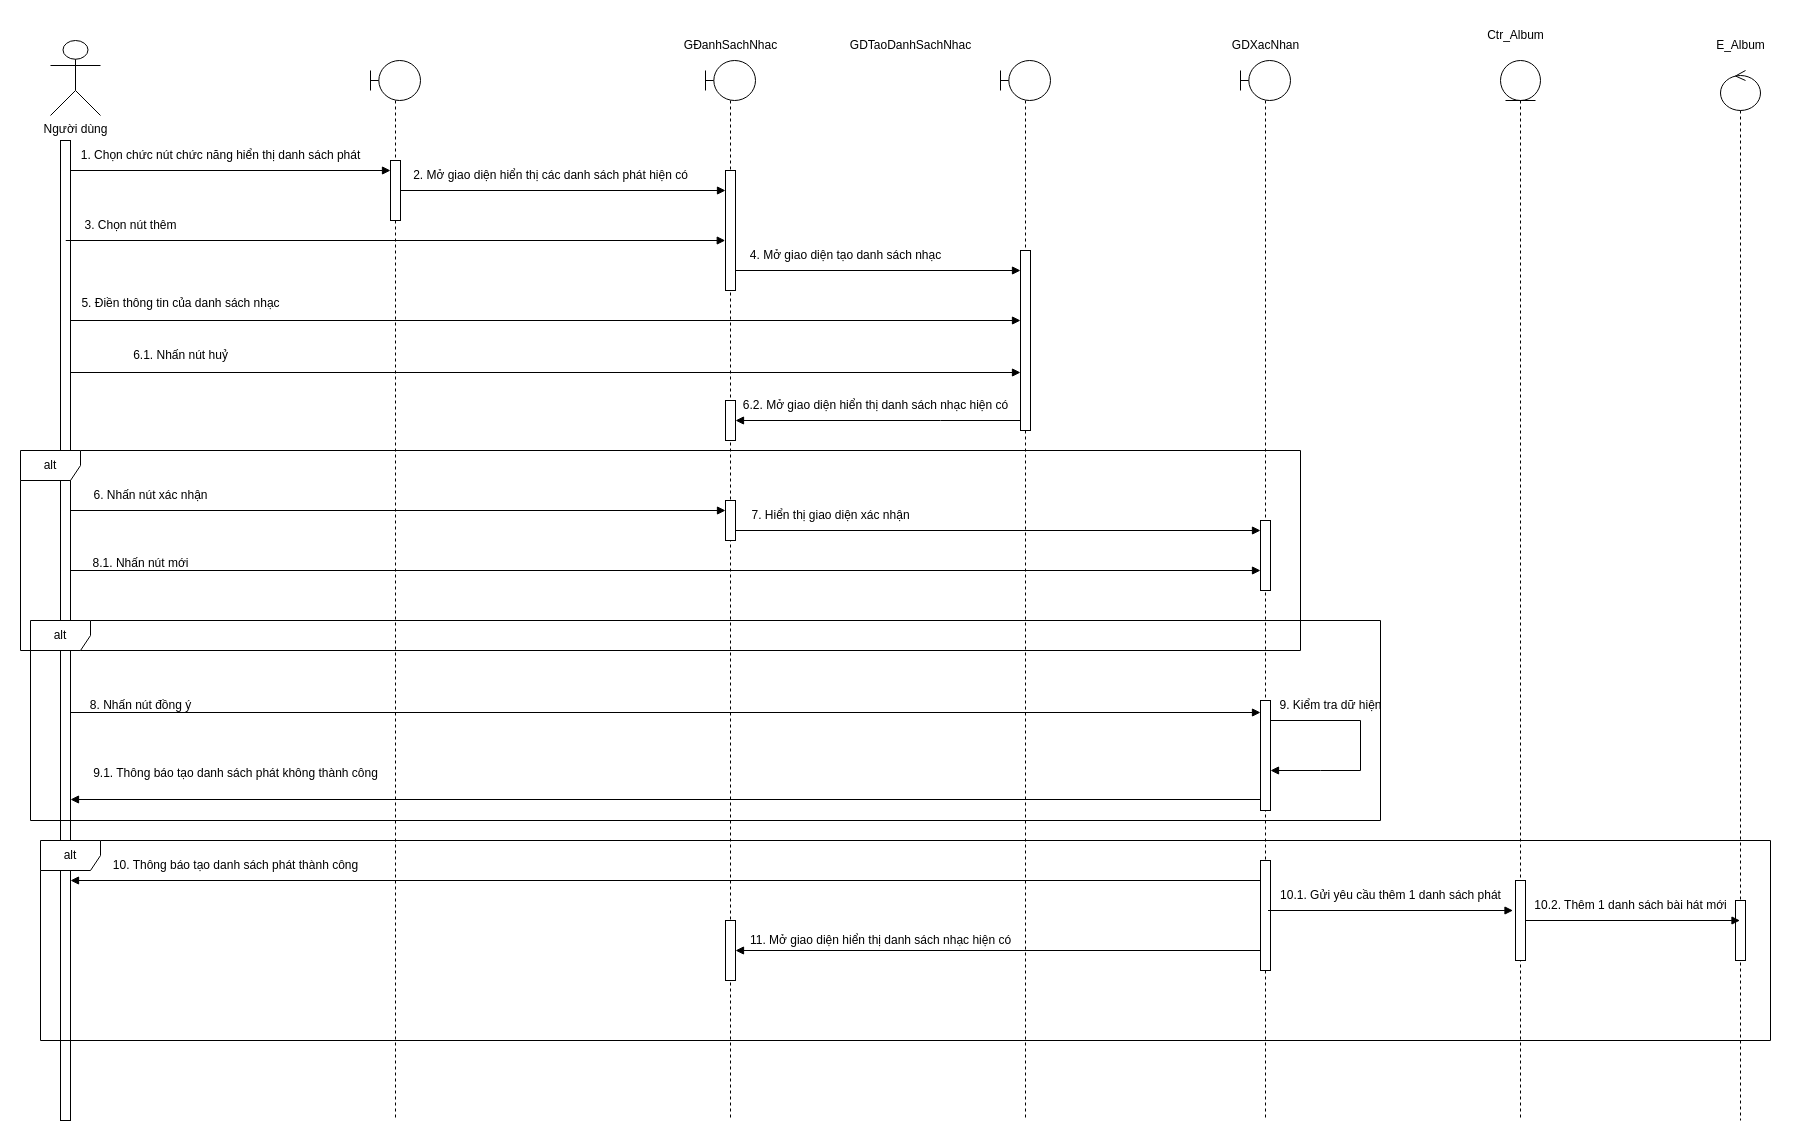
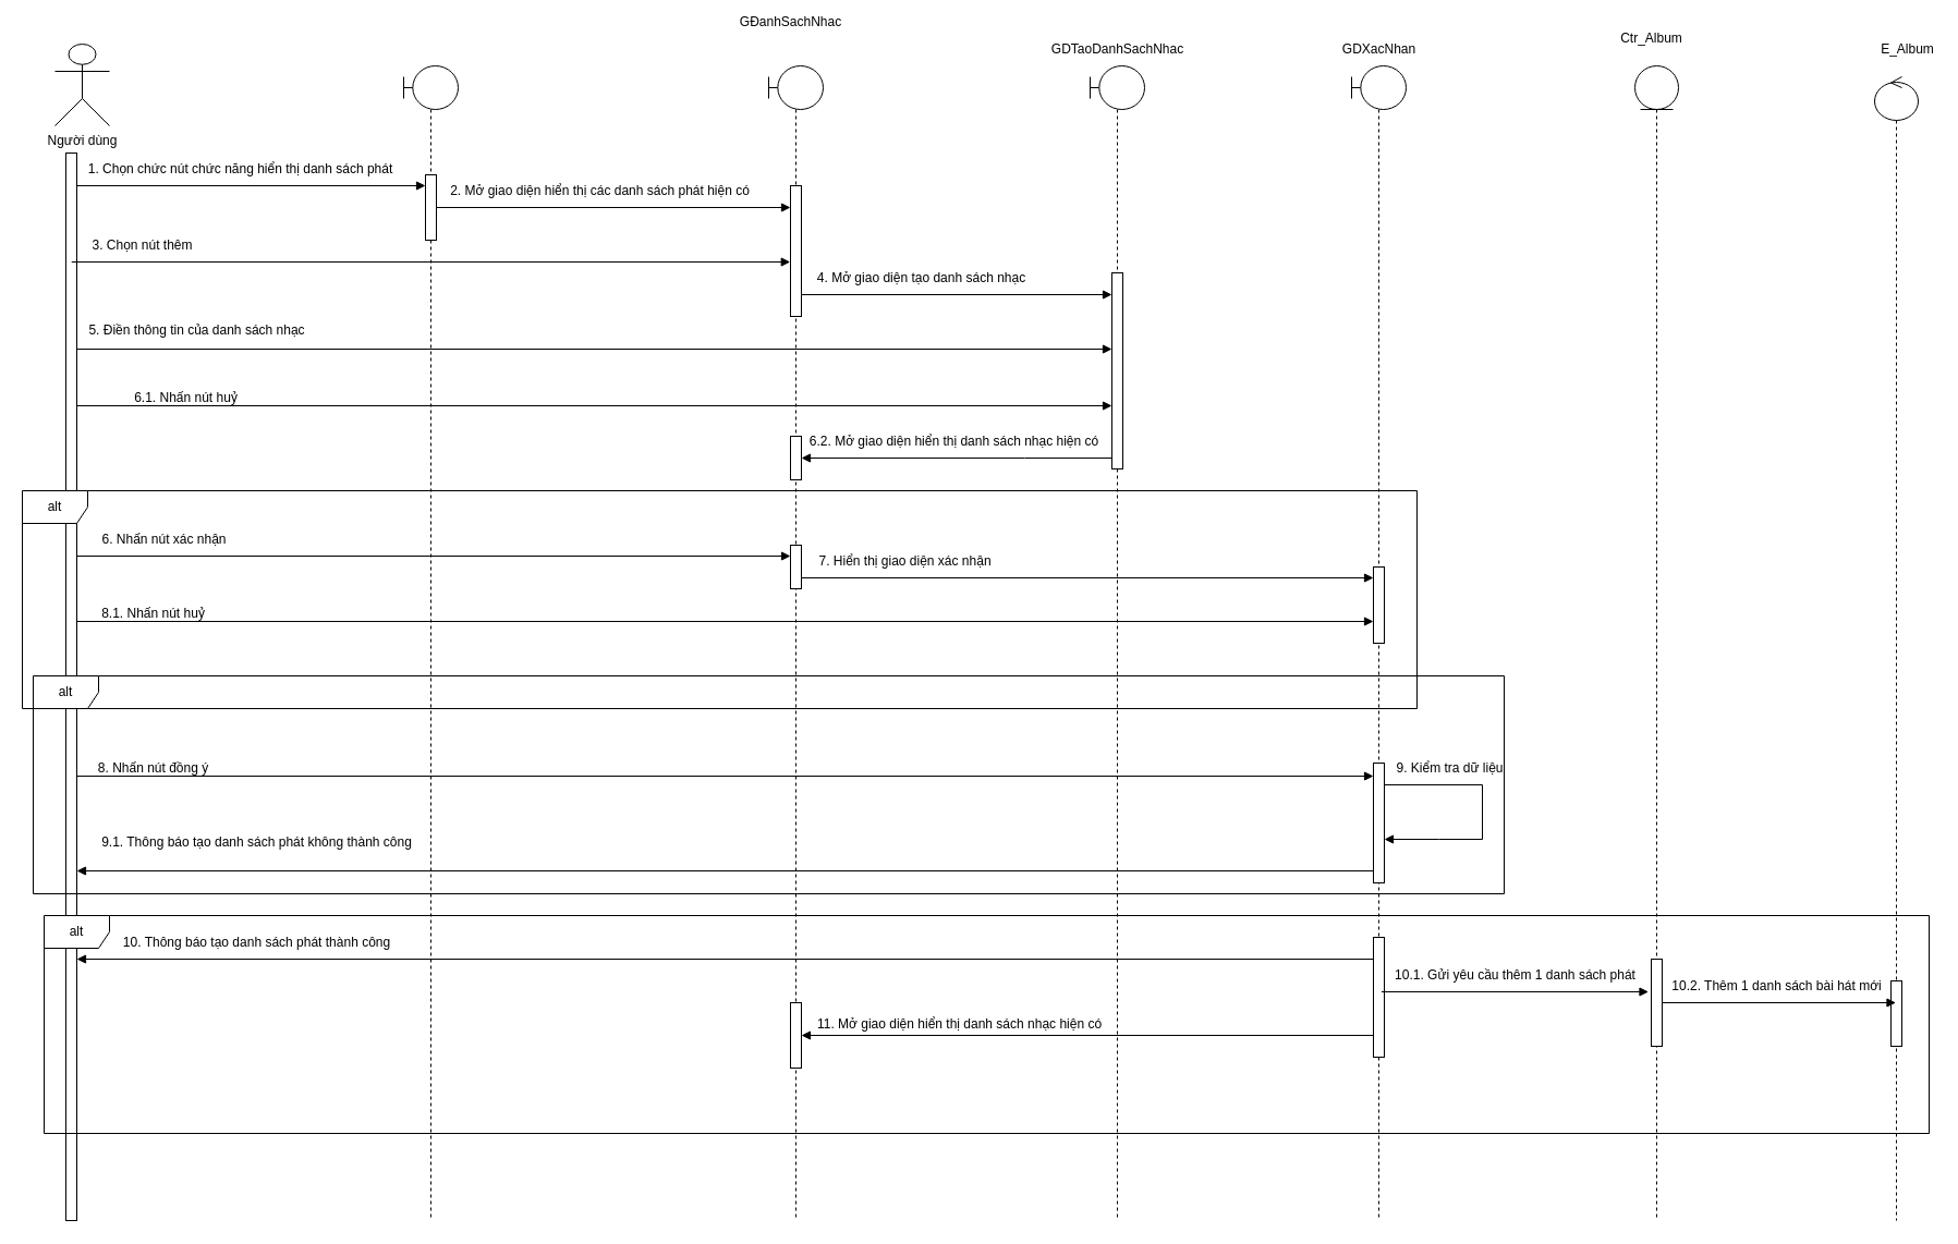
- <mxCell id="12" value="GĐanhSachNhac" style="text;html=1;align=center;verticalAlign=middle;resizable=0;points=[];autosize=1;strokeColor=none;fillColor=none;" vertex="1" parent="1"><mxGeometry x="670" y="30" width="120" height="30" as="geometry" /></mxCell>
+ <mxCell id="12" value="GĐanhSachNhac" style="text;html=1;align=center;verticalAlign=middle;resizable=0;points=[];autosize=1;strokeColor=none;fillColor=none;" vertex="1" parent="1"><mxGeometry x="665" y="5" width="120" height="30" as="geometry" /></mxCell>
- <mxCell id="19" value="GDTaoDanhSachNhac" style="text;html=1;align=center;verticalAlign=middle;resizable=0;points=[];autosize=1;strokeColor=none;fillColor=none;" vertex="1" parent="1"><mxGeometry x="840" y="30" width="140" height="30" as="geometry" /></mxCell>
+ <mxCell id="19" value="GDTaoDanhSachNhac" style="text;html=1;align=center;verticalAlign=middle;resizable=0;points=[];autosize=1;strokeColor=none;fillColor=none;" vertex="1" parent="1"><mxGeometry x="955" y="30" width="140" height="30" as="geometry" /></mxCell>
- <mxCell id="55" value="E_Album" style="text;html=1;align=center;verticalAlign=middle;resizable=0;points=[];autosize=1;strokeColor=none;fillColor=none;" vertex="1" parent="1"><mxGeometry x="1705" y="30" width="70" height="30" as="geometry" /></mxCell>
+ <mxCell id="55" value="E_Album" style="text;html=1;align=center;verticalAlign=middle;resizable=0;points=[];autosize=1;strokeColor=none;fillColor=none;" vertex="1" parent="1"><mxGeometry x="1715" y="30" width="70" height="30" as="geometry" /></mxCell>
- <mxCell id="25" value="6.1. Nhấn nút huỷ" style="text;html=1;align=center;verticalAlign=middle;resizable=0;points=[];autosize=1;strokeColor=none;fillColor=none;" vertex="1" parent="1"><mxGeometry x="120" y="340" width="120" height="30" as="geometry" /></mxCell>
+ <mxCell id="25" value="6.1. Nhấn nút huỷ" style="text;html=1;align=center;verticalAlign=middle;resizable=0;points=[];autosize=1;strokeColor=none;fillColor=none;" vertex="1" parent="1"><mxGeometry x="110" y="350" width="120" height="30" as="geometry" /></mxCell>
- <mxCell id="38" value="8.1. Nhấn nút mới" style="text;html=1;align=center;verticalAlign=middle;resizable=0;points=[];autosize=1;strokeColor=none;fillColor=none;" vertex="1" parent="1"><mxGeometry x="80" y="548" width="120" height="30" as="geometry" /></mxCell>
+ <mxCell id="38" value="8.1. Nhấn nút huỷ" style="text;html=1;align=center;verticalAlign=middle;resizable=0;points=[];autosize=1;strokeColor=none;fillColor=none;" vertex="1" parent="1"><mxGeometry x="80" y="548" width="120" height="30" as="geometry" /></mxCell>
- <mxCell id="44" value="9. Kiểm tra dữ hiện" style="text;html=1;align=center;verticalAlign=middle;resizable=0;points=[];autosize=1;strokeColor=none;fillColor=none;" vertex="1" parent="1"><mxGeometry x="1270" y="690" width="120" height="30" as="geometry" /></mxCell>
+ <mxCell id="44" value="9. Kiểm tra dữ liệu" style="text;html=1;align=center;verticalAlign=middle;resizable=0;points=[];autosize=1;strokeColor=none;fillColor=none;" vertex="1" parent="1"><mxGeometry x="1270" y="690" width="120" height="30" as="geometry" /></mxCell>
